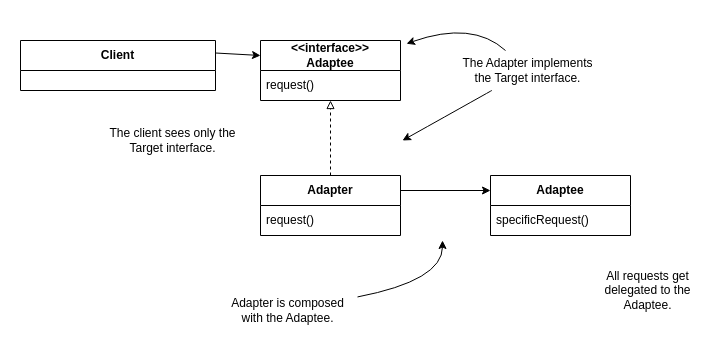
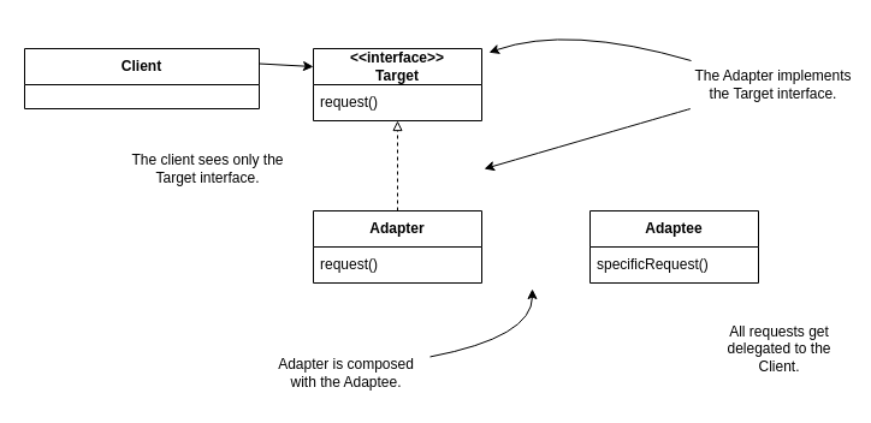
- <mxCell id="3" value="&lt;b&gt;&amp;lt;&amp;lt;interface&amp;gt;&amp;gt;&lt;br&gt;Adaptee&lt;/b&gt;" style="swimlane;fontStyle=0;childLayout=stackLayout;horizontal=1;startSize=30;horizontalStack=0;resizeParent=1;resizeParentMax=0;resizeLast=0;collapsible=1;marginBottom=0;whiteSpace=wrap;html=1;" vertex="1" parent="1"><mxGeometry x="260" y="40" width="140" height="60" as="geometry" /></mxCell>
+ <mxCell id="3" value="&lt;b&gt;&amp;lt;&amp;lt;interface&amp;gt;&amp;gt;&lt;br&gt;Target&lt;/b&gt;" style="swimlane;fontStyle=0;childLayout=stackLayout;horizontal=1;startSize=30;horizontalStack=0;resizeParent=1;resizeParentMax=0;resizeLast=0;collapsible=1;marginBottom=0;whiteSpace=wrap;html=1;" vertex="1" parent="1"><mxGeometry x="260" y="40" width="140" height="60" as="geometry" /></mxCell>
- <mxCell id="13" value="&lt;div&gt;The Adapter implements&lt;/div&gt;&lt;div&gt;the Target interface.&lt;/div&gt;" style="text;html=1;align=center;verticalAlign=middle;resizable=0;points=[];autosize=1;strokeColor=none;fillColor=none;" vertex="1" parent="1"><mxGeometry x="452" y="50" width="150" height="40" as="geometry" /></mxCell>
+ <mxCell id="13" value="&lt;div&gt;The Adapter implements&lt;/div&gt;&lt;div&gt;the Target interface.&lt;/div&gt;" style="text;html=1;align=center;verticalAlign=middle;resizable=0;points=[];autosize=1;strokeColor=none;fillColor=none;" vertex="1" parent="1"><mxGeometry x="567" y="50" width="150" height="40" as="geometry" /></mxCell>
- <mxCell id="10" value="" style="endArrow=classic;html=1;rounded=0;exitX=1;exitY=0.25;exitDx=0;exitDy=0;entryX=0;entryY=0.25;entryDx=0;entryDy=0;" edge="1" parent="1" source="5" target="7"><mxGeometry width="50" height="50" relative="1" as="geometry"><mxPoint x="170" y="65" as="sourcePoint" /><mxPoint x="270" y="65" as="targetPoint" /></mxGeometry></mxCell>
- <mxCell id="18" value="All requests get&#10;delegated to the&#10;Adaptee." style="text;html=1;align=center;verticalAlign=middle;resizable=0;points=[];autosize=1;strokeColor=none;fillColor=none;" vertex="1" parent="1"><mxGeometry x="592" y="260" width="110" height="60" as="geometry" /></mxCell>
+ <mxCell id="18" value="All requests get&#10;delegated to the&#10;Client." style="text;html=1;align=center;verticalAlign=middle;resizable=0;points=[];autosize=1;strokeColor=none;fillColor=none;" vertex="1" parent="1"><mxGeometry x="592" y="260" width="110" height="60" as="geometry" /></mxCell>
